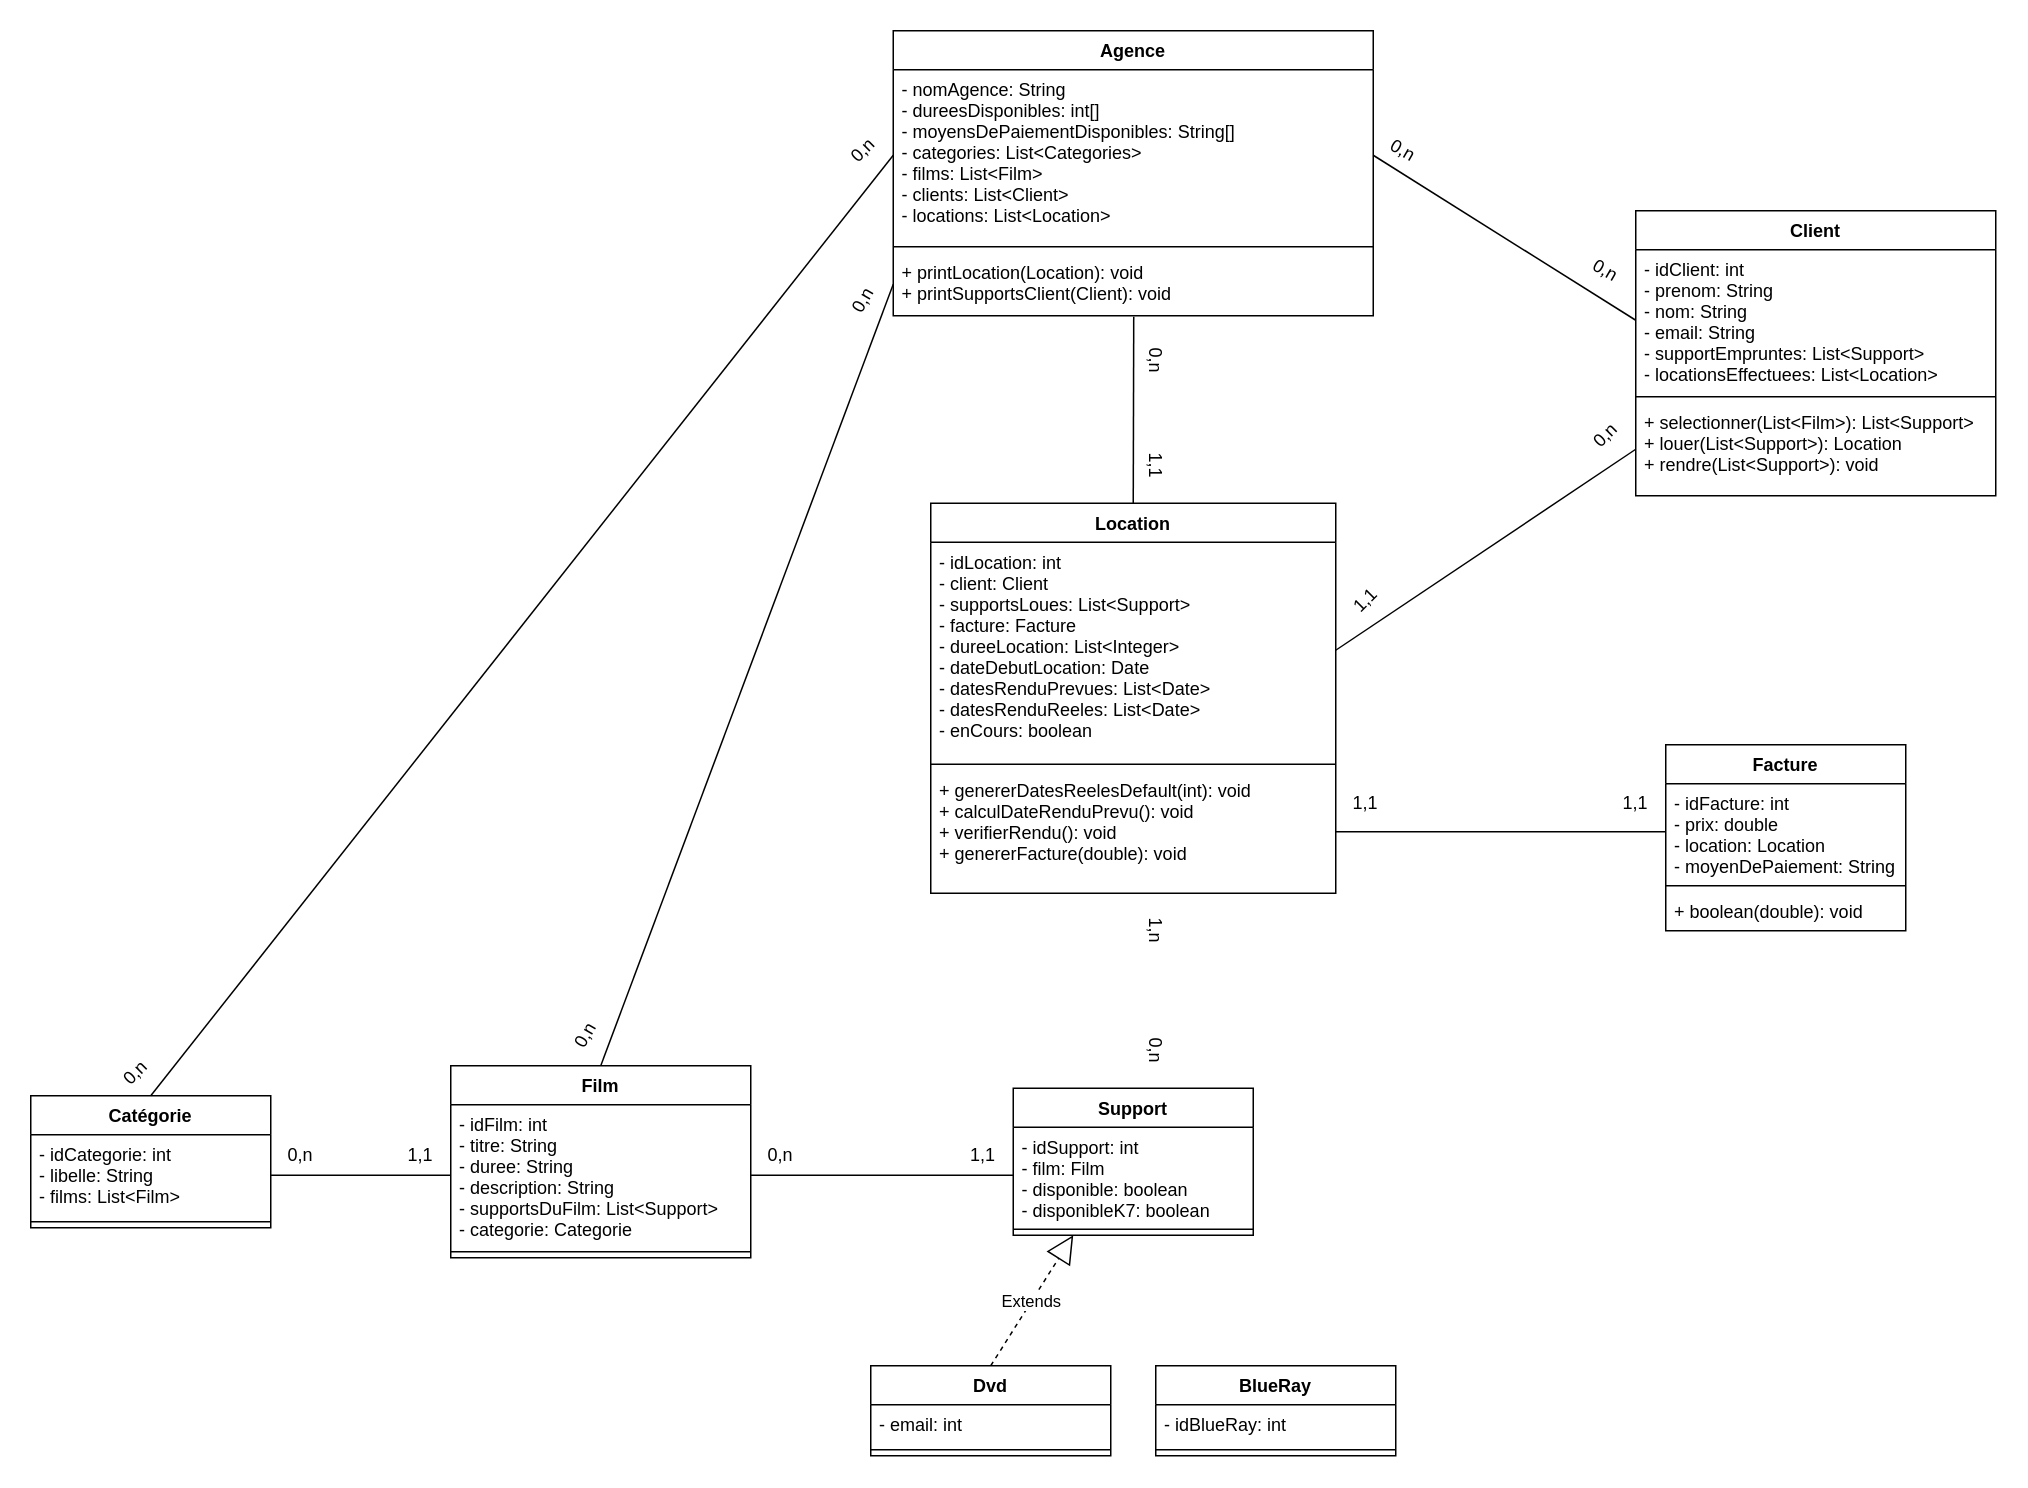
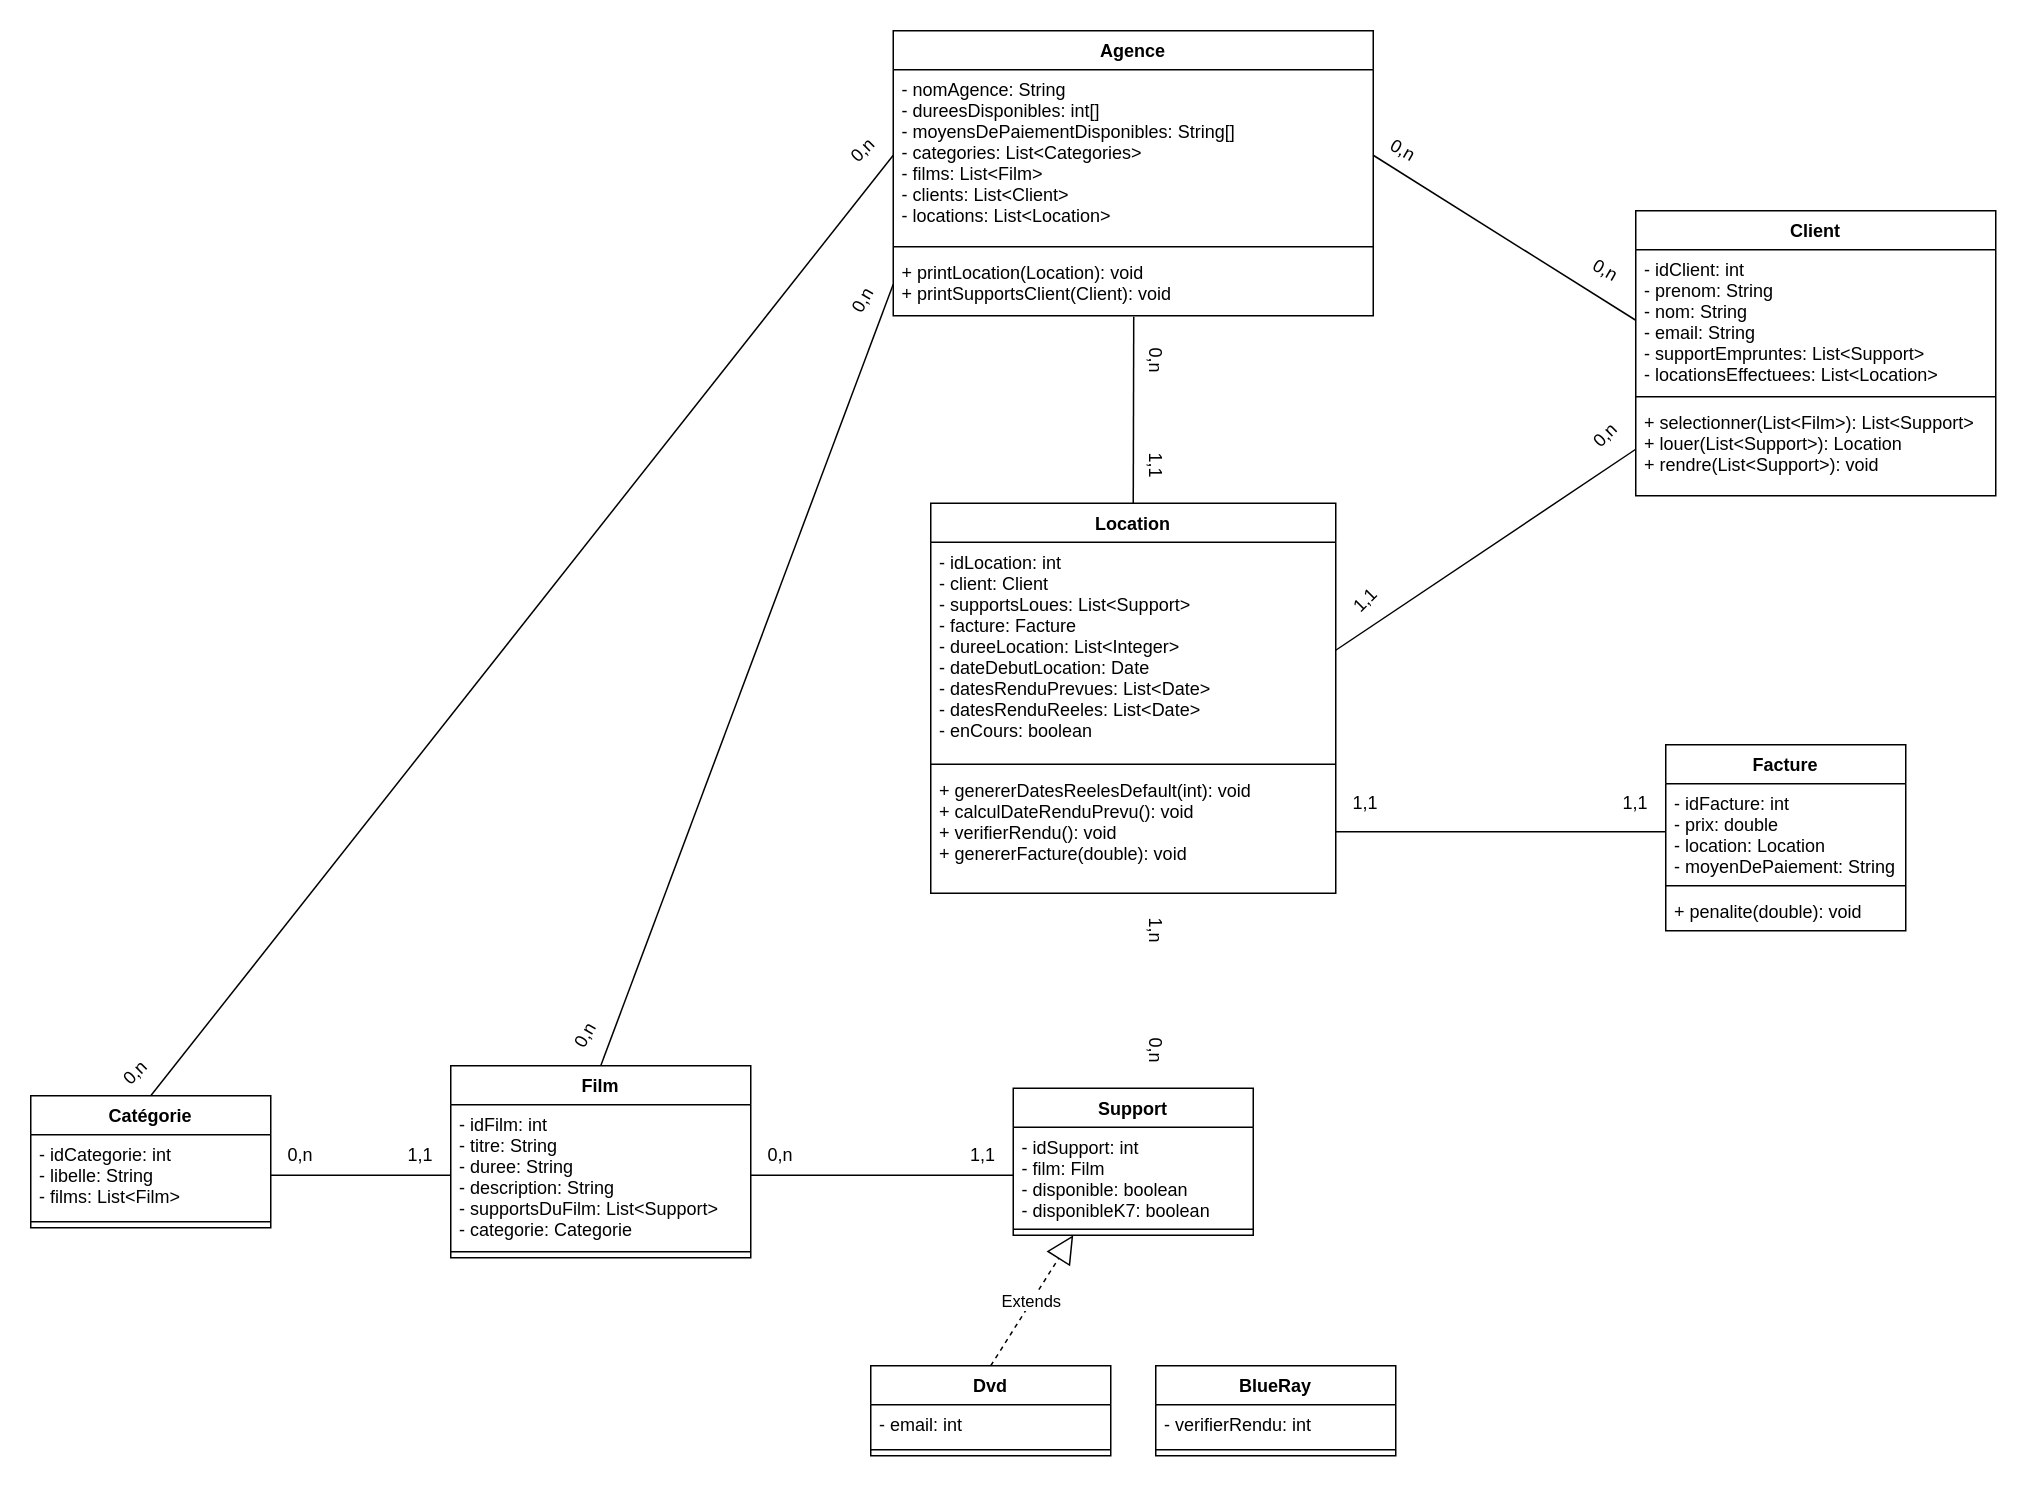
- <mxCell id="59" value="+ boolean(double): void" style="text;strokeColor=none;fillColor=none;align=left;verticalAlign=top;spacingLeft=4;spacingRight=4;overflow=hidden;rotatable=0;points=[[0,0.5],[1,0.5]];portConstraint=eastwest;" parent="56" vertex="1"><mxGeometry y="98" width="160" height="26" as="geometry" /></mxCell>
+ <mxCell id="59" value="+ penalite(double): void" style="text;strokeColor=none;fillColor=none;align=left;verticalAlign=top;spacingLeft=4;spacingRight=4;overflow=hidden;rotatable=0;points=[[0,0.5],[1,0.5]];portConstraint=eastwest;" parent="56" vertex="1"><mxGeometry y="98" width="160" height="26" as="geometry" /></mxCell>
- <mxCell id="31" value="- idBlueRay: int" style="text;strokeColor=none;fillColor=none;align=left;verticalAlign=top;spacingLeft=4;spacingRight=4;overflow=hidden;rotatable=0;points=[[0,0.5],[1,0.5]];portConstraint=eastwest;" vertex="1" parent="30"><mxGeometry y="26" width="160" height="26" as="geometry" /></mxCell>
+ <mxCell id="31" value="- verifierRendu: int" style="text;strokeColor=none;fillColor=none;align=left;verticalAlign=top;spacingLeft=4;spacingRight=4;overflow=hidden;rotatable=0;points=[[0,0.5],[1,0.5]];portConstraint=eastwest;" vertex="1" parent="30"><mxGeometry y="26" width="160" height="26" as="geometry" /></mxCell>
